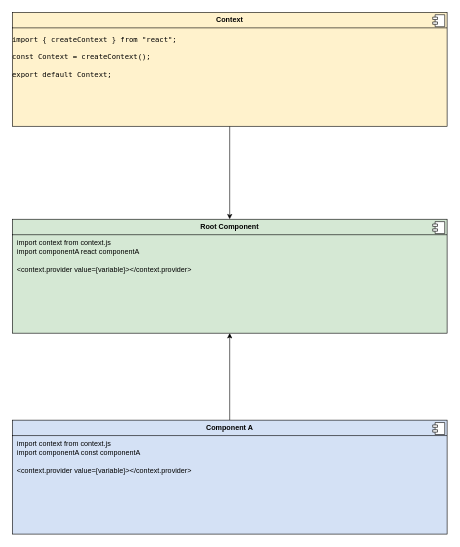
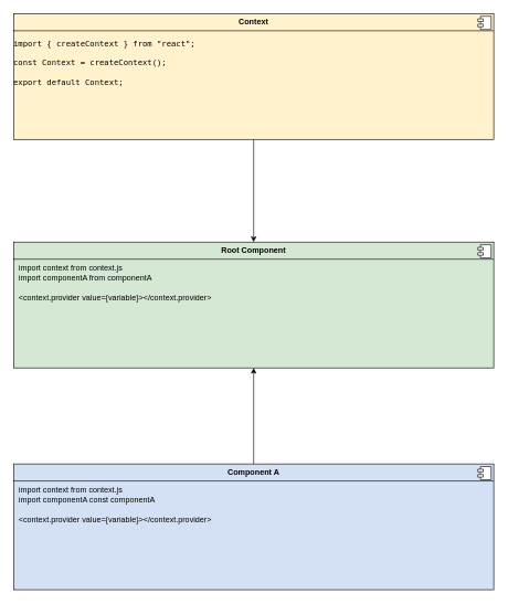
- <mxCell id="3" value="&lt;p style=&quot;margin:0px;margin-top:6px;text-align:center;&quot;&gt;&lt;b&gt;Root Component&lt;/b&gt;&lt;/p&gt;&lt;hr size=&quot;1&quot; style=&quot;border-style:solid;&quot;&gt;&lt;p style=&quot;margin:0px;margin-left:8px;&quot;&gt;import context from context.js&lt;br&gt;&lt;/p&gt;&lt;p style=&quot;margin:0px;margin-left:8px;&quot;&gt;import componentA react componentA&lt;/p&gt;&lt;p style=&quot;margin:0px;margin-left:8px;&quot;&gt;&lt;br&gt;&lt;/p&gt;&lt;p style=&quot;margin:0px;margin-left:8px;&quot;&gt;&amp;lt;context.provider value={variable}&amp;gt;&amp;lt;/context.provider&amp;gt;&lt;/p&gt;" style="align=left;overflow=fill;html=1;dropTarget=0;whiteSpace=wrap;fillStyle=solid;fillColor=#D5E8D4;" vertex="1" parent="1"><mxGeometry x="20" y="365" width="725" height="190" as="geometry" /></mxCell>
+ <mxCell id="3" value="&lt;p style=&quot;margin:0px;margin-top:6px;text-align:center;&quot;&gt;&lt;b&gt;Root Component&lt;/b&gt;&lt;/p&gt;&lt;hr size=&quot;1&quot; style=&quot;border-style:solid;&quot;&gt;&lt;p style=&quot;margin:0px;margin-left:8px;&quot;&gt;import context from context.js&lt;br&gt;&lt;/p&gt;&lt;p style=&quot;margin:0px;margin-left:8px;&quot;&gt;import componentA from componentA&lt;/p&gt;&lt;p style=&quot;margin:0px;margin-left:8px;&quot;&gt;&lt;br&gt;&lt;/p&gt;&lt;p style=&quot;margin:0px;margin-left:8px;&quot;&gt;&amp;lt;context.provider value={variable}&amp;gt;&amp;lt;/context.provider&amp;gt;&lt;/p&gt;" style="align=left;overflow=fill;html=1;dropTarget=0;whiteSpace=wrap;fillStyle=solid;fillColor=#D5E8D4;" vertex="1" parent="1"><mxGeometry x="20" y="365" width="725" height="190" as="geometry" /></mxCell>
